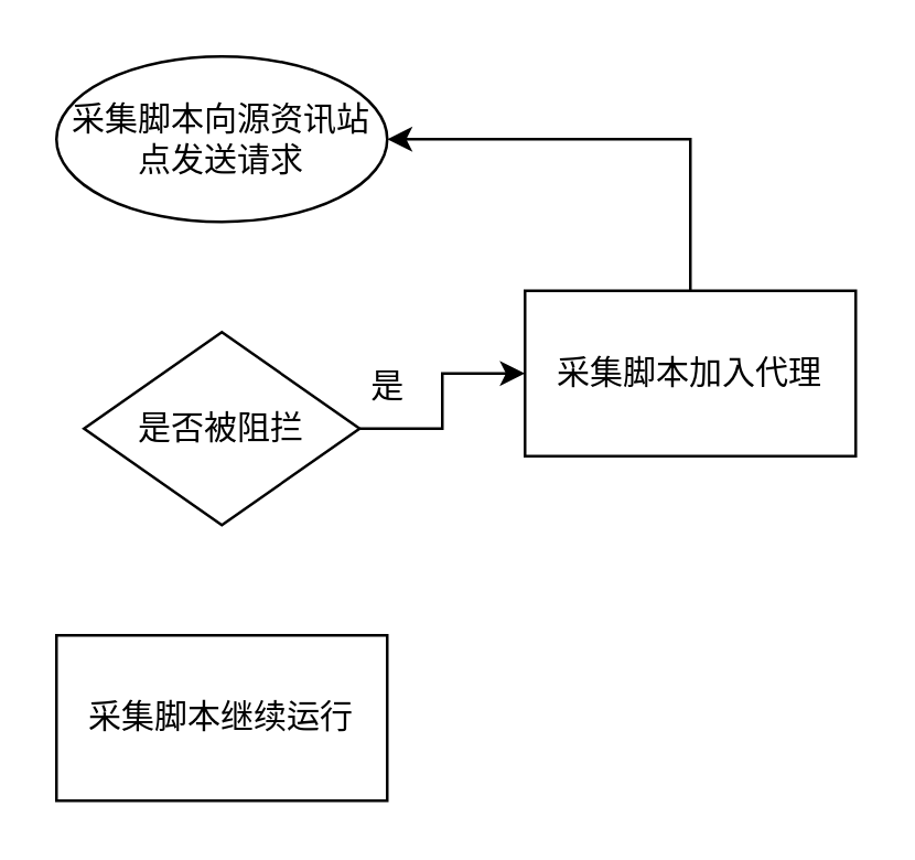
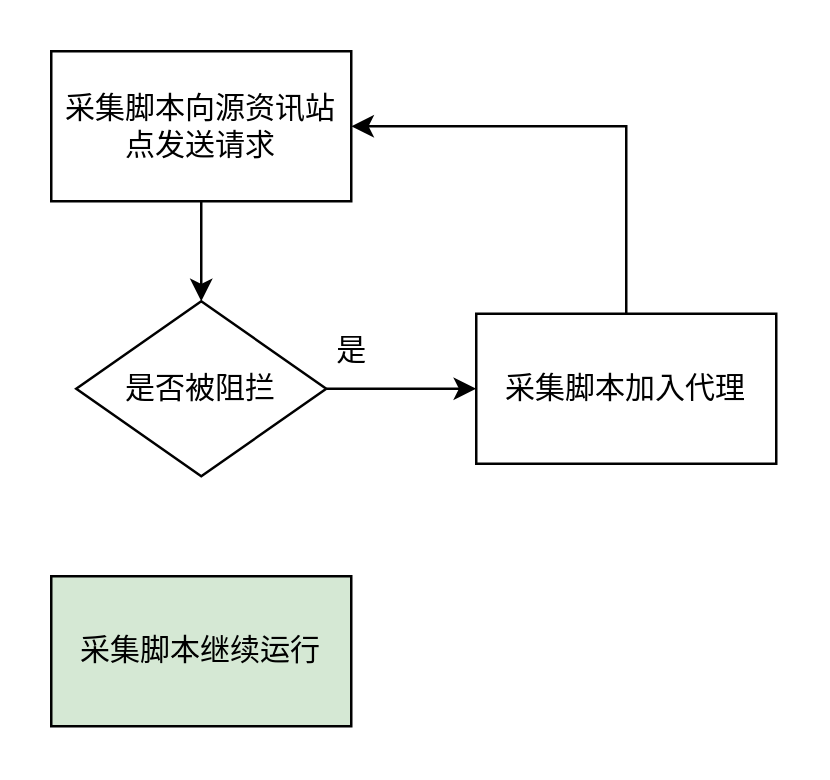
- <mxCell id="3" value="采集脚本向源资讯站点发送请求" style="ellipse;whiteSpace=wrap;html=1;" vertex="1" parent="1"><mxGeometry x="20" y="20" width="120" height="60" as="geometry" /></mxCell>
+ <mxCell id="3" value="采集脚本向源资讯站点发送请求" style="rounded=0;whiteSpace=wrap;html=1;" vertex="1" parent="1"><mxGeometry x="20" y="20" width="120" height="60" as="geometry" /></mxCell>
+ <mxCell id="2" style="edgeStyle=orthogonalEdgeStyle;rounded=0;orthogonalLoop=1;jettySize=auto;html=1;entryX=0.5;entryY=0;entryDx=0;entryDy=0;" edge="1" parent="1" source="3" target="5"><mxGeometry relative="1" as="geometry" /></mxCell>
- <mxCell id="8" value="采集脚本加入代理" style="rounded=0;whiteSpace=wrap;html=1;" vertex="1" parent="1"><mxGeometry x="190" y="105" width="120" height="60" as="geometry" /></mxCell>
+ <mxCell id="8" value="采集脚本加入代理" style="rounded=0;whiteSpace=wrap;html=1;" vertex="1" parent="1"><mxGeometry x="190" y="125" width="120" height="60" as="geometry" /></mxCell>
- <mxCell id="6" value="采集脚本继续运行" style="rounded=0;whiteSpace=wrap;html=1;" vertex="1" parent="1"><mxGeometry x="20" y="230" width="120" height="60" as="geometry" /></mxCell>
+ <mxCell id="6" value="采集脚本继续运行" style="rounded=0;whiteSpace=wrap;html=1;fillColor=#d5e8d4;" vertex="1" parent="1"><mxGeometry x="20" y="230" width="120" height="60" as="geometry" /></mxCell>
